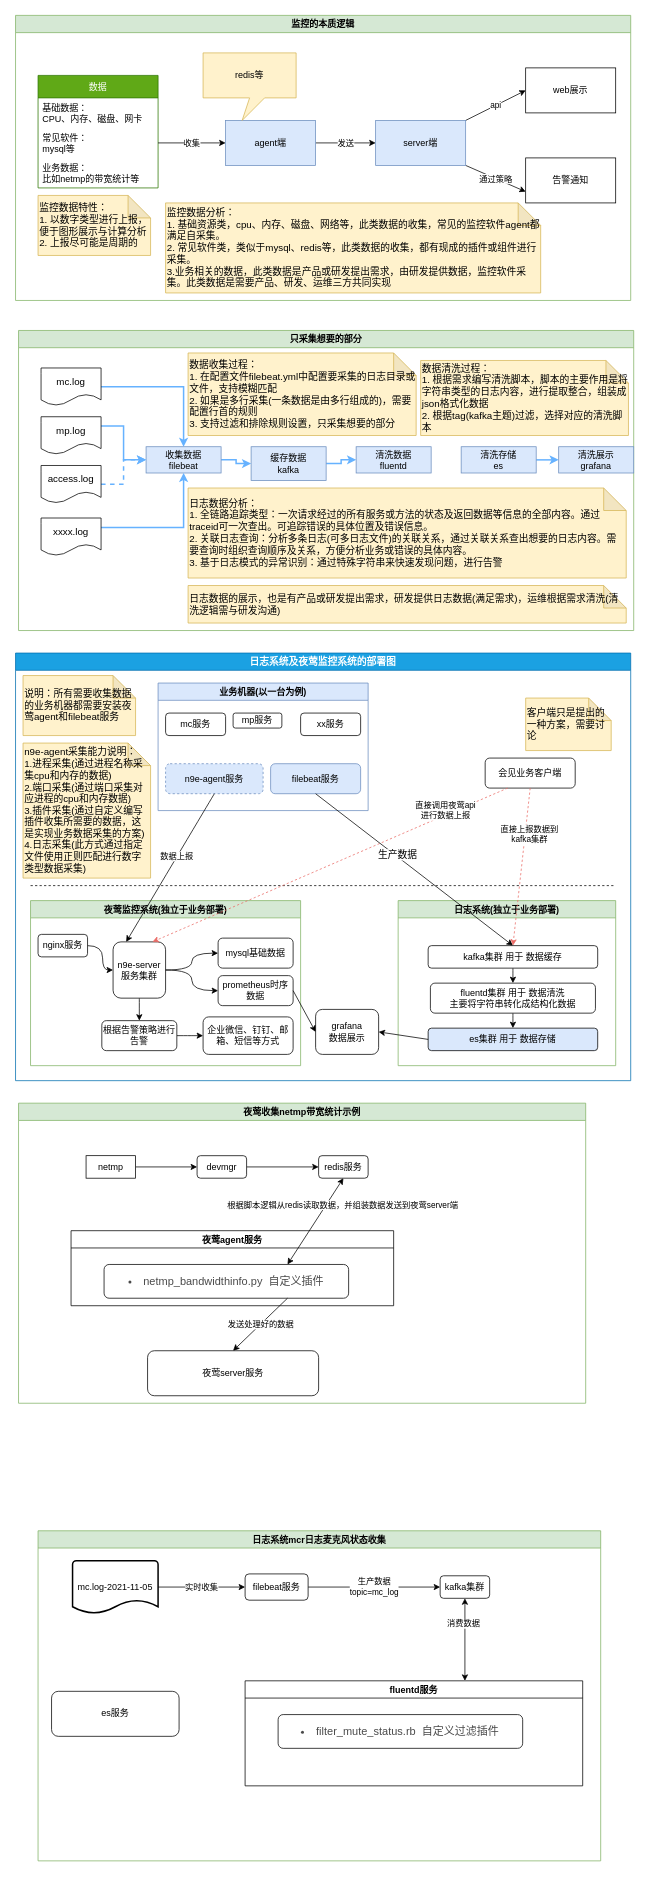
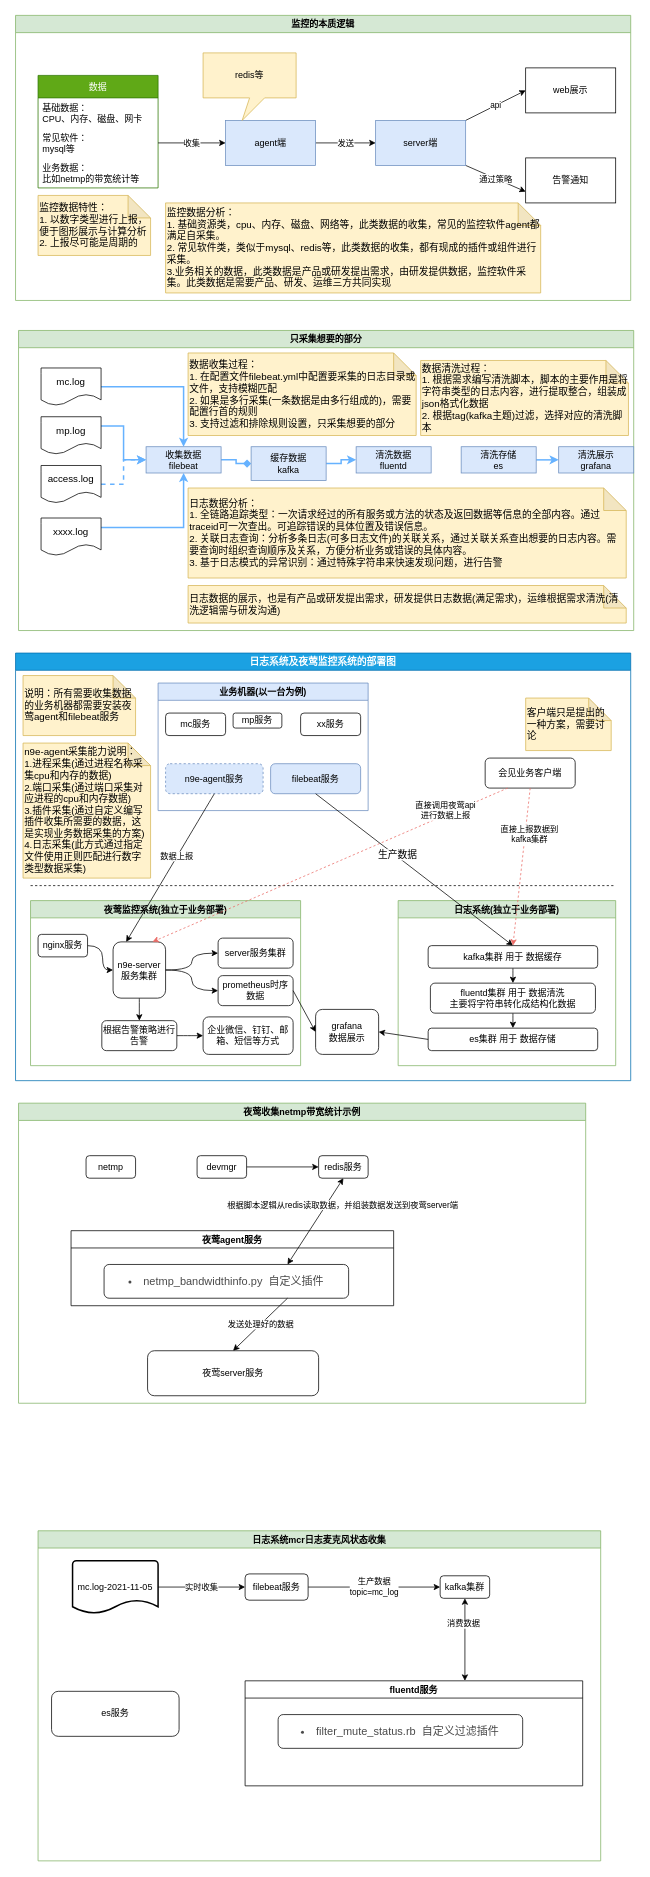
- <mxCell id="81" style="edgeStyle=orthogonalEdgeStyle;rounded=0;orthogonalLoop=1;jettySize=auto;html=1;exitX=1;exitY=0.5;exitDx=0;exitDy=0;entryX=0;entryY=0.5;entryDx=0;entryDy=0;fontSize=13;strokeColor=#66B2FF;strokeWidth=2;" parent="80" source="82" target="92" edge="1"><mxGeometry relative="1" as="geometry" /></mxCell>
+ <mxCell id="81" style="edgeStyle=orthogonalEdgeStyle;rounded=0;orthogonalLoop=1;jettySize=auto;html=1;exitX=1;exitY=0.5;exitDx=0;exitDy=0;entryX=0;entryY=0.5;entryDx=0;entryDy=0;fontSize=13;strokeColor=#66B2FF;strokeWidth=2;endArrow=diamond;" parent="80" source="82" target="92" edge="1"><mxGeometry relative="1" as="geometry" /></mxCell>
- <mxCell id="54" value="mysql基础数据" style="whiteSpace=wrap;html=1;rounded=1;" parent="48" vertex="1"><mxGeometry x="250" y="50" width="100" height="40" as="geometry" /></mxCell>
+ <mxCell id="54" value="server服务集群" style="whiteSpace=wrap;html=1;rounded=1;" parent="48" vertex="1"><mxGeometry x="250" y="50" width="100" height="40" as="geometry" /></mxCell>
- <mxCell id="69" value="es集群 用于 数据存储" style="rounded=1;whiteSpace=wrap;html=1;align=center;fillColor=#dae8fc;" parent="64" vertex="1"><mxGeometry x="40" y="170" width="226" height="30" as="geometry" /></mxCell>
+ <mxCell id="69" value="es集群 用于 数据存储" style="rounded=1;whiteSpace=wrap;html=1;align=center;" parent="64" vertex="1"><mxGeometry x="40" y="170" width="226" height="30" as="geometry" /></mxCell>
- <mxCell id="23" value="netmp" style="whiteSpace=wrap;html=1;align=center;rounded=0;" parent="18" vertex="1"><mxGeometry x="90" y="70" width="66" height="30" as="geometry" /></mxCell>
+ <mxCell id="23" value="netmp" style="rounded=1;whiteSpace=wrap;html=1;align=center;" parent="18" vertex="1"><mxGeometry x="90" y="70" width="66" height="30" as="geometry" /></mxCell>
- <mxCell id="22" style="edgeStyle=none;rounded=0;orthogonalLoop=1;jettySize=auto;html=1;exitX=1;exitY=0.5;exitDx=0;exitDy=0;entryX=0;entryY=0.5;entryDx=0;entryDy=0;strokeColor=#000000;" parent="18" source="23" target="21" edge="1"><mxGeometry relative="1" as="geometry" /></mxCell>
